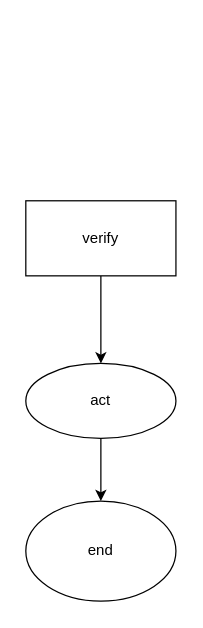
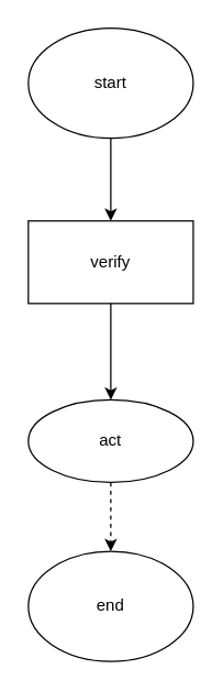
+ <mxCell id="3" value="start" style="ellipse;whiteSpace=wrap;html=1;" vertex="1" parent="1"><mxGeometry x="20" y="20" width="120" height="80" as="geometry" /></mxCell>
+ <mxCell id="2" style="edgeStyle=orthogonalEdgeStyle;rounded=0;orthogonalLoop=1;jettySize=auto;html=1;exitX=0.5;exitY=1;exitDx=0;exitDy=0;" edge="1" parent="1" source="3" target="5"><mxGeometry relative="1" as="geometry" /></mxCell>
- <mxCell id="6" style="edgeStyle=orthogonalEdgeStyle;rounded=0;orthogonalLoop=1;jettySize=auto;html=1;exitX=0.5;exitY=1;exitDx=0;exitDy=0;entryX=0.5;entryY=0;entryDx=0;entryDy=0;" edge="1" parent="1" source="7" target="8"><mxGeometry relative="1" as="geometry" /></mxCell>
+ <mxCell id="6" style="edgeStyle=orthogonalEdgeStyle;rounded=0;orthogonalLoop=1;jettySize=auto;html=1;exitX=0.5;exitY=1;exitDx=0;exitDy=0;entryX=0.5;entryY=0;entryDx=0;entryDy=0;dashed=1;" edge="1" parent="1" source="7" target="8"><mxGeometry relative="1" as="geometry" /></mxCell>
